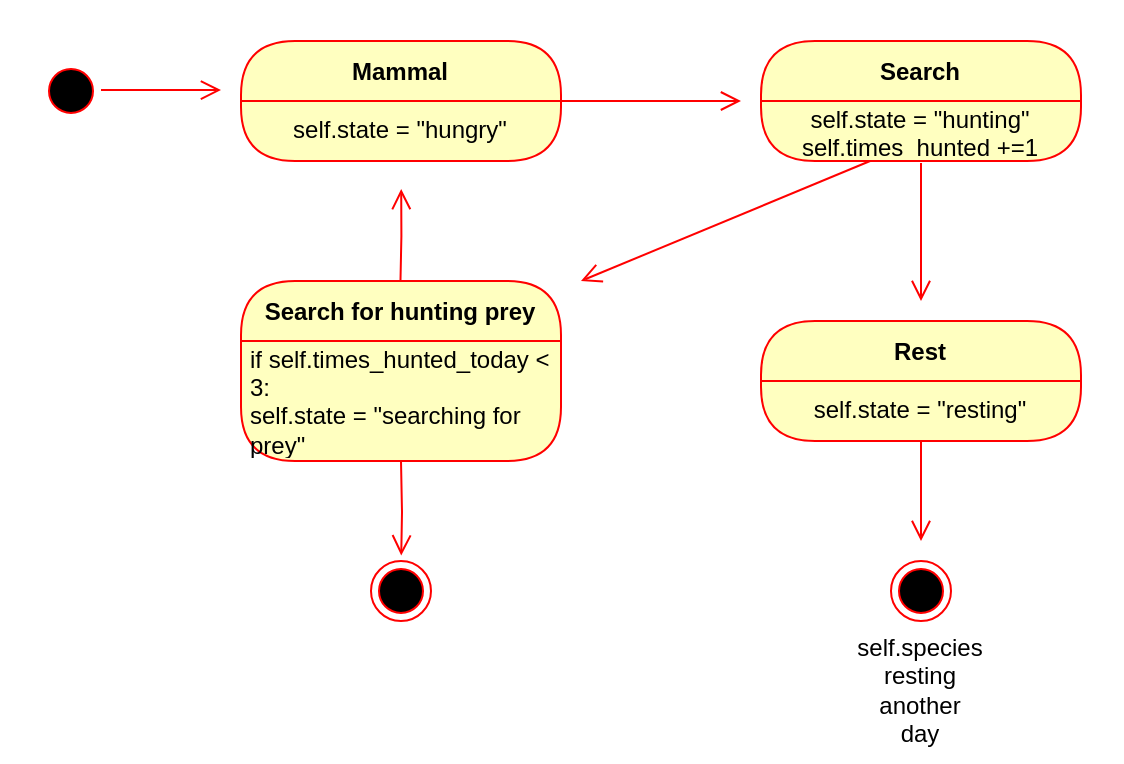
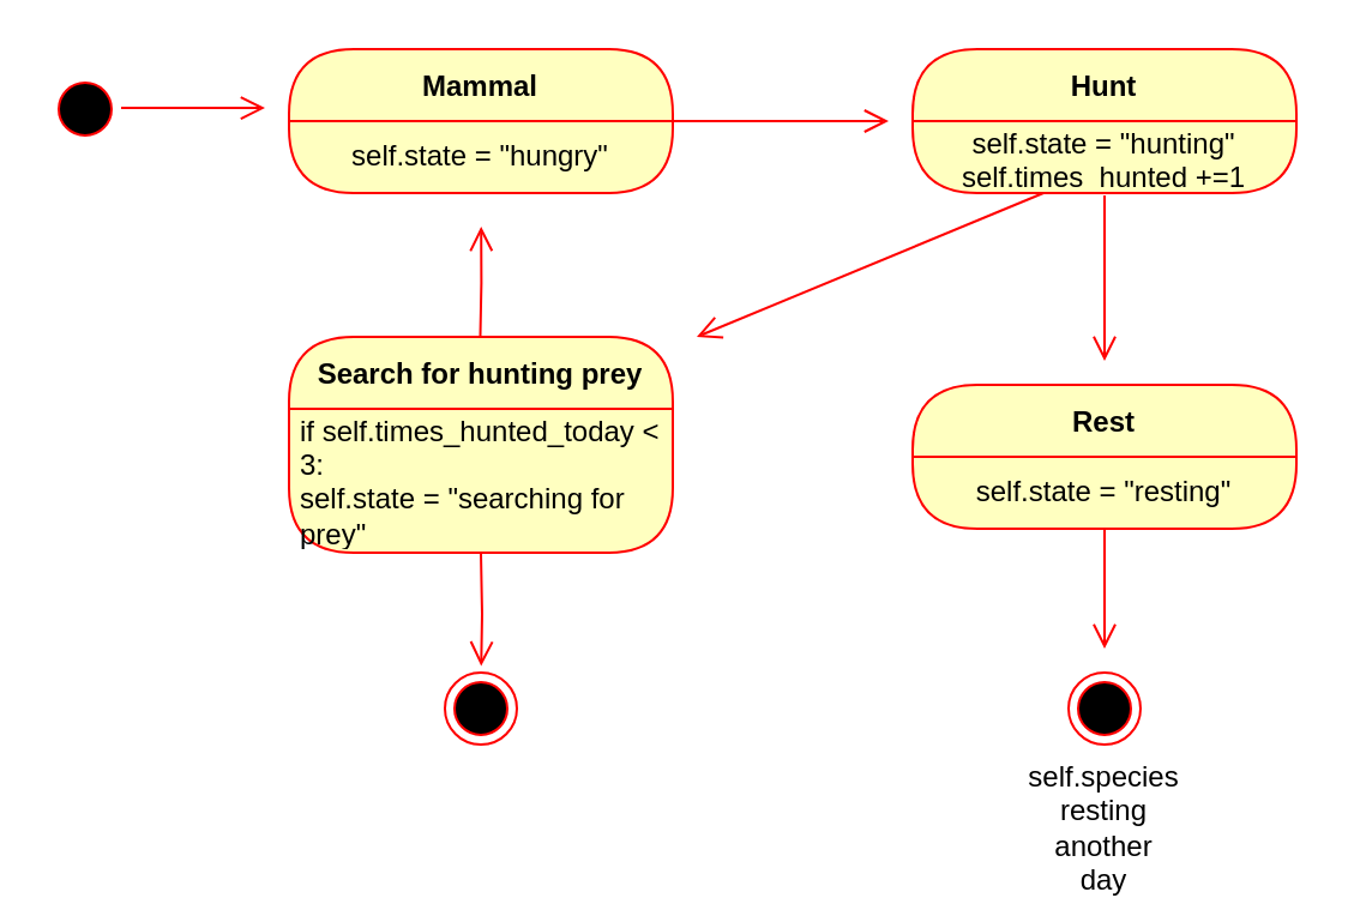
- <mxCell id="7" value="Search" style="swimlane;fontStyle=1;align=center;verticalAlign=middle;childLayout=stackLayout;horizontal=1;startSize=30;horizontalStack=0;resizeParent=0;resizeLast=1;container=0;fontColor=#000000;collapsible=0;rounded=1;arcSize=30;strokeColor=#ff0000;fillColor=#ffffc0;swimlaneFillColor=#ffffc0;dropTarget=0;" parent="1" vertex="1"><mxGeometry x="380" y="20" width="160" height="60" as="geometry" /></mxCell>
+ <mxCell id="7" value="Hunt" style="swimlane;fontStyle=1;align=center;verticalAlign=middle;childLayout=stackLayout;horizontal=1;startSize=30;horizontalStack=0;resizeParent=0;resizeLast=1;container=0;fontColor=#000000;collapsible=0;rounded=1;arcSize=30;strokeColor=#ff0000;fillColor=#ffffc0;swimlaneFillColor=#ffffc0;dropTarget=0;" parent="1" vertex="1"><mxGeometry x="380" y="20" width="160" height="60" as="geometry" /></mxCell>
